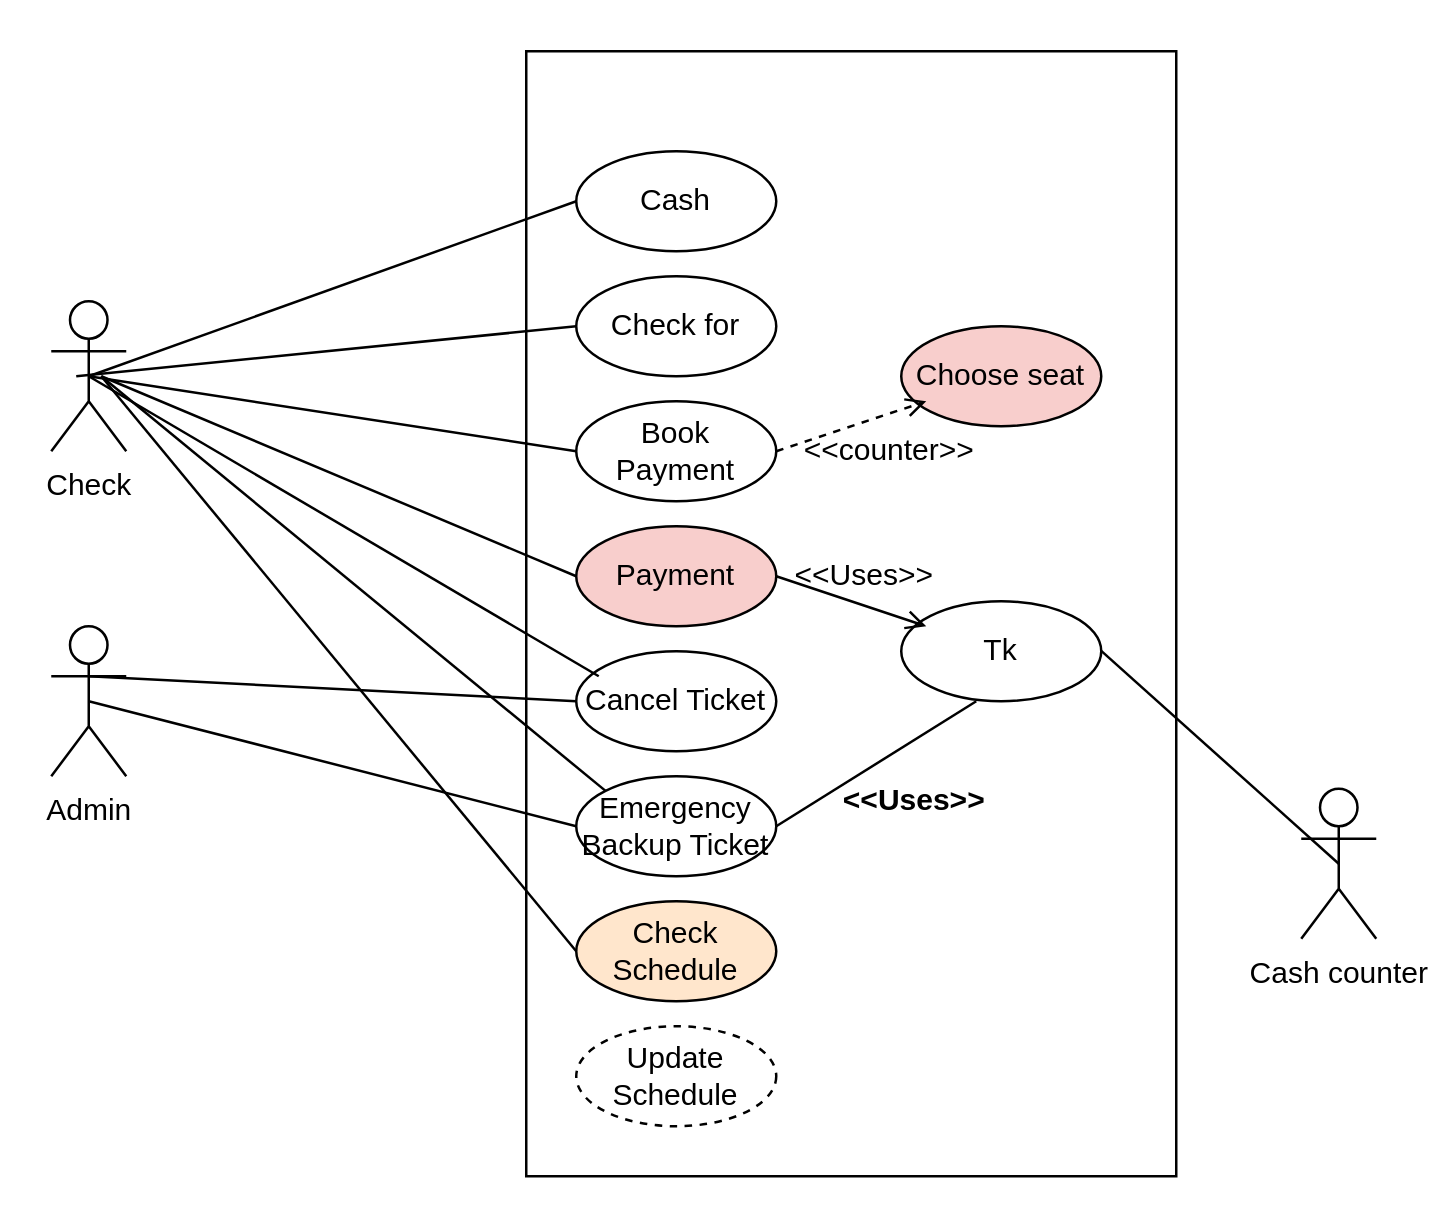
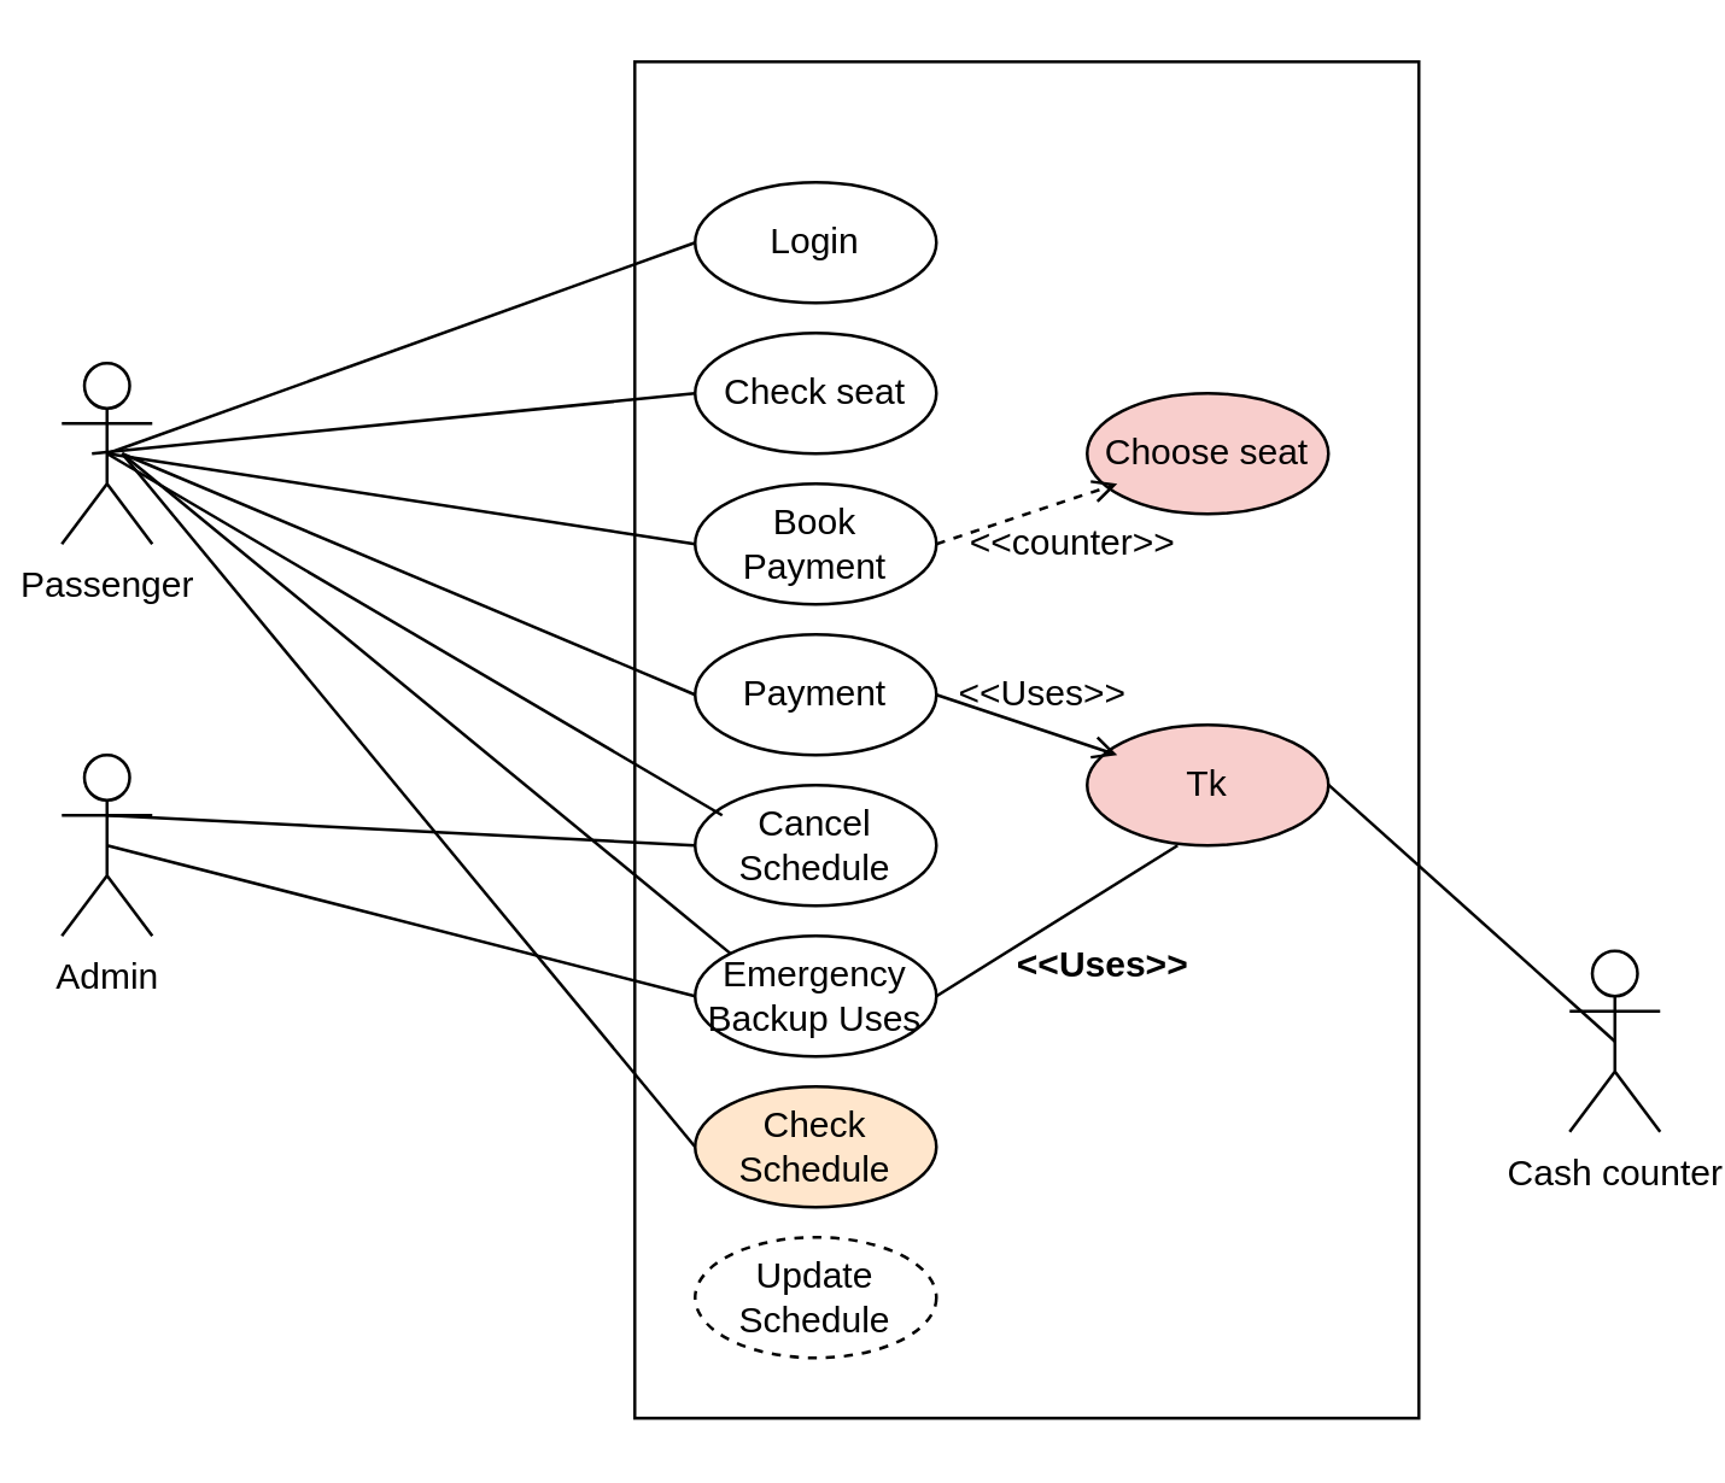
- <mxCell id="2" value="Cash" style="ellipse;whiteSpace=wrap;html=1;" vertex="1" parent="1"><mxGeometry x="230" y="60" width="80" height="40" as="geometry" /></mxCell>
+ <mxCell id="2" value="Login" style="ellipse;whiteSpace=wrap;html=1;" vertex="1" parent="1"><mxGeometry x="230" y="60" width="80" height="40" as="geometry" /></mxCell>
- <mxCell id="6" value="Check for" style="ellipse;whiteSpace=wrap;html=1;" vertex="1" parent="1"><mxGeometry x="230" y="110" width="80" height="40" as="geometry" /></mxCell>
+ <mxCell id="6" value="Check seat" style="ellipse;whiteSpace=wrap;html=1;" vertex="1" parent="1"><mxGeometry x="230" y="110" width="80" height="40" as="geometry" /></mxCell>
- <mxCell id="12" value="Check" style="shape=umlActor;verticalLabelPosition=bottom;verticalAlign=top;html=1;outlineConnect=0;" vertex="1" parent="1"><mxGeometry x="20" y="120" width="30" height="60" as="geometry" /></mxCell>
+ <mxCell id="12" value="Passenger" style="shape=umlActor;verticalLabelPosition=bottom;verticalAlign=top;html=1;outlineConnect=0;" vertex="1" parent="1"><mxGeometry x="20" y="120" width="30" height="60" as="geometry" /></mxCell>
- <mxCell id="3" value="Payment" style="ellipse;whiteSpace=wrap;html=1;fillColor=#f8cecc;" vertex="1" parent="1"><mxGeometry x="230" y="210" width="80" height="40" as="geometry" /></mxCell>
+ <mxCell id="3" value="Payment" style="ellipse;whiteSpace=wrap;html=1;" vertex="1" parent="1"><mxGeometry x="230" y="210" width="80" height="40" as="geometry" /></mxCell>
- <mxCell id="11" value="Tk" style="ellipse;whiteSpace=wrap;html=1;" vertex="1" parent="1"><mxGeometry x="360" y="240" width="80" height="40" as="geometry" /></mxCell>
+ <mxCell id="11" value="Tk" style="ellipse;whiteSpace=wrap;html=1;fillColor=#f8cecc;" vertex="1" parent="1"><mxGeometry x="360" y="240" width="80" height="40" as="geometry" /></mxCell>
- <mxCell id="5" value="Cancel Ticket" style="ellipse;whiteSpace=wrap;html=1;" vertex="1" parent="1"><mxGeometry x="230" y="260" width="80" height="40" as="geometry" /></mxCell>
+ <mxCell id="5" value="Cancel Schedule" style="ellipse;whiteSpace=wrap;html=1;" vertex="1" parent="1"><mxGeometry x="230" y="260" width="80" height="40" as="geometry" /></mxCell>
- <mxCell id="7" value="Emergency Backup Ticket" style="ellipse;whiteSpace=wrap;html=1;" vertex="1" parent="1"><mxGeometry x="230" y="310" width="80" height="40" as="geometry" /></mxCell>
+ <mxCell id="7" value="Emergency Backup Uses" style="ellipse;whiteSpace=wrap;html=1;" vertex="1" parent="1"><mxGeometry x="230" y="310" width="80" height="40" as="geometry" /></mxCell>
